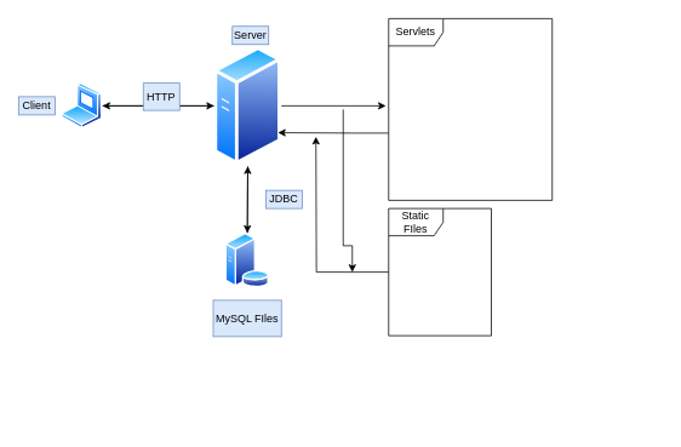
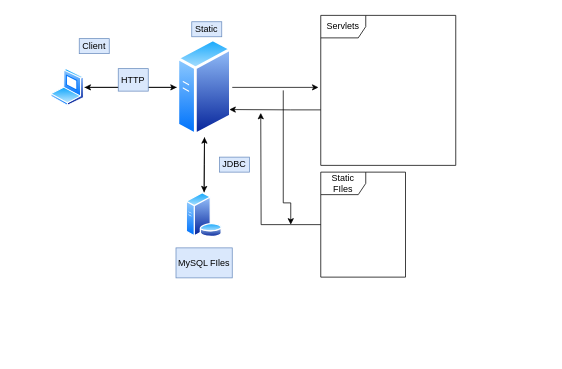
- <mxCell id="16" value="Server" style="text;html=1;strokeColor=#6c8ebf;fillColor=#dae8fc;align=center;verticalAlign=middle;whiteSpace=wrap;rounded=0;" parent="2" vertex="1"><mxGeometry x="235" y="8.5" width="40" height="20" as="geometry" /></mxCell>
+ <mxCell id="16" value="Static" style="text;html=1;strokeColor=#6c8ebf;fillColor=#dae8fc;align=center;verticalAlign=middle;whiteSpace=wrap;rounded=0;" parent="2" vertex="1"><mxGeometry x="235" y="8.5" width="40" height="20" as="geometry" /></mxCell>
- <mxCell id="19" value="Client" style="text;html=1;align=center;verticalAlign=middle;whiteSpace=wrap;rounded=0;fillColor=#dae8fc;strokeColor=#6c8ebf;" parent="2" vertex="1"><mxGeometry y="86" width="40" height="20" as="geometry" /></mxCell>
+ <mxCell id="19" value="Client" style="text;html=1;align=center;verticalAlign=middle;whiteSpace=wrap;rounded=0;fillColor=#dae8fc;strokeColor=#6c8ebf;" parent="2" vertex="1"><mxGeometry x="85" y="31" width="40" height="20" as="geometry" /></mxCell>
